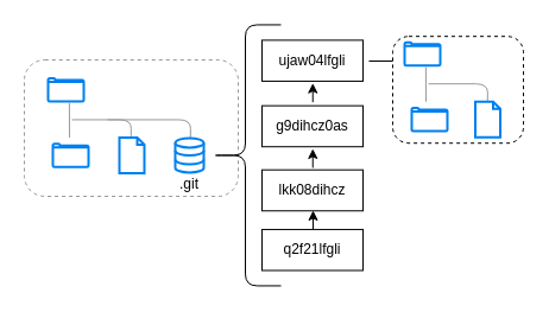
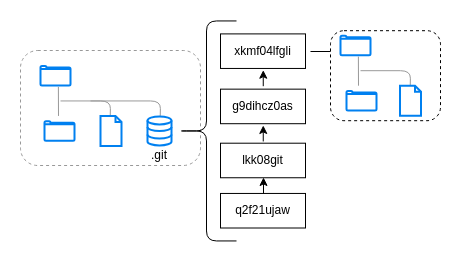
- <mxCell id="18" value="&lt;font color=&quot;#000000&quot;&gt;ujaw04lfgli&lt;/font&gt;" style="rounded=0;whiteSpace=wrap;html=1;strokeColor=#000000;fillColor=none;" parent="1" vertex="1"><mxGeometry x="220" y="33.4" width="85" height="34.55" as="geometry" /></mxCell>
+ <mxCell id="18" value="&lt;font color=&quot;#000000&quot;&gt;xkmf04lfgli&lt;/font&gt;" style="rounded=0;whiteSpace=wrap;html=1;strokeColor=#000000;fillColor=none;" parent="1" vertex="1"><mxGeometry x="220" y="33.4" width="85" height="34.55" as="geometry" /></mxCell>
- <mxCell id="20" value="&lt;font color=&quot;#000000&quot;&gt;lkk08dihcz&lt;/font&gt;" style="rounded=0;whiteSpace=wrap;html=1;strokeColor=#000000;fillColor=none;" parent="1" vertex="1"><mxGeometry x="220" y="142.7" width="85" height="34.55" as="geometry" /></mxCell>
+ <mxCell id="20" value="&lt;font color=&quot;#000000&quot;&gt;lkk08git&lt;/font&gt;" style="rounded=0;whiteSpace=wrap;html=1;strokeColor=#000000;fillColor=none;" parent="1" vertex="1"><mxGeometry x="220" y="142.7" width="85" height="34.55" as="geometry" /></mxCell>
- <mxCell id="21" value="&lt;font color=&quot;#000000&quot;&gt;q2f21lfgli&lt;/font&gt;" style="rounded=0;whiteSpace=wrap;html=1;strokeColor=#000000;fillColor=none;" parent="1" vertex="1"><mxGeometry x="220" y="192.95" width="85" height="34.55" as="geometry" /></mxCell>
+ <mxCell id="21" value="&lt;font color=&quot;#000000&quot;&gt;q2f21ujaw&lt;/font&gt;" style="rounded=0;whiteSpace=wrap;html=1;strokeColor=#000000;fillColor=none;" parent="1" vertex="1"><mxGeometry x="220" y="192.95" width="85" height="34.55" as="geometry" /></mxCell>
